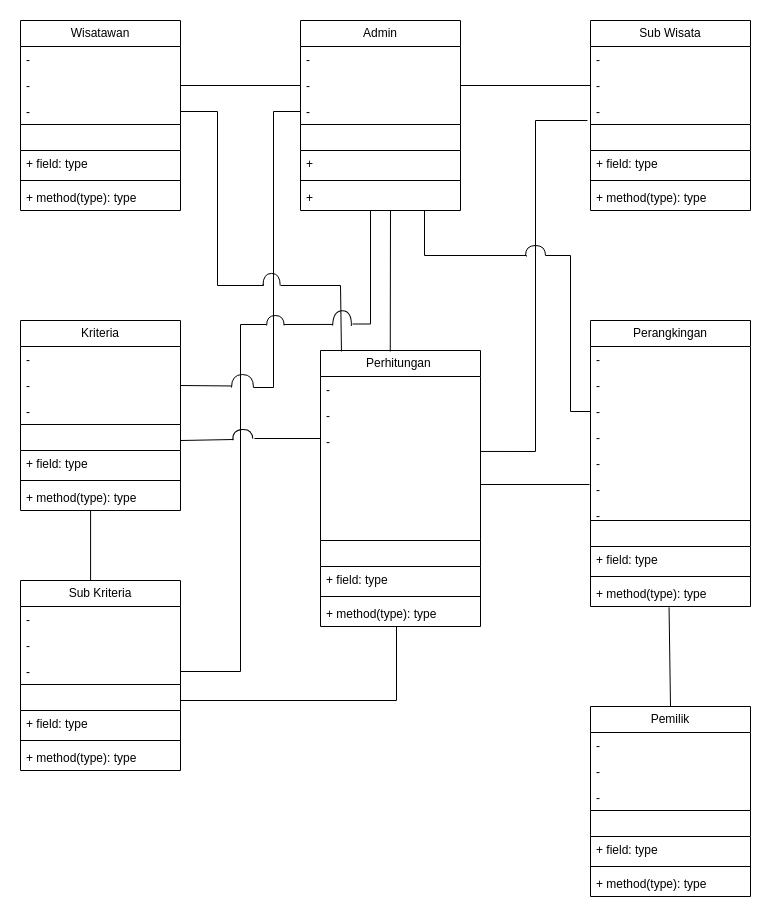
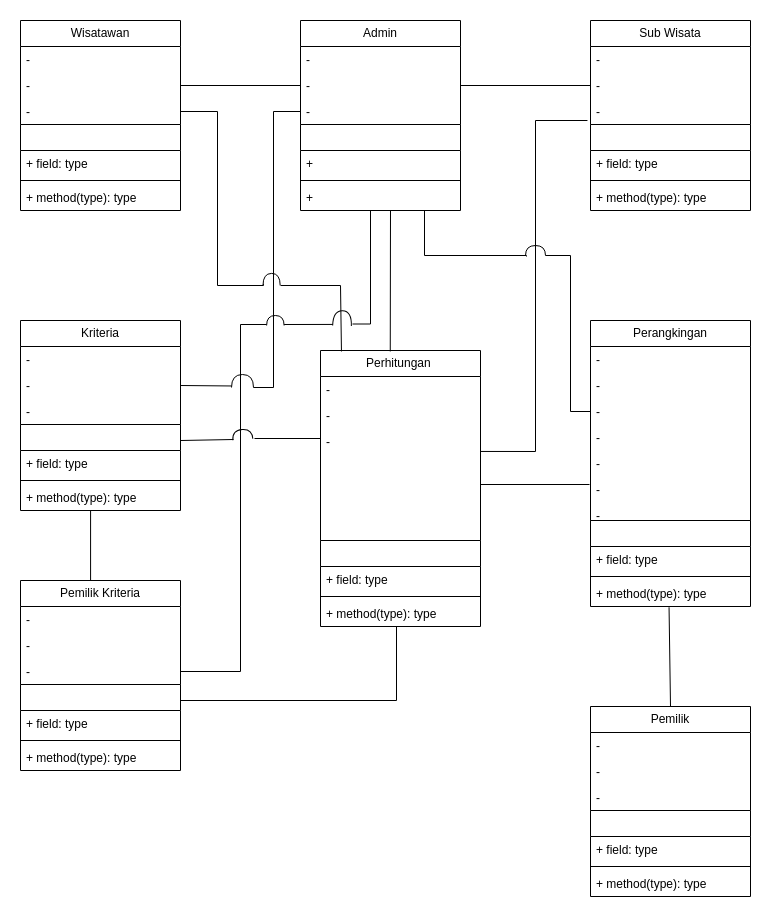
- <mxCell id="57" value="Sub Kriteria" style="swimlane;fontStyle=0;childLayout=stackLayout;horizontal=1;startSize=26;fillColor=none;horizontalStack=0;resizeParent=1;resizeParentMax=0;resizeLast=0;collapsible=1;marginBottom=0;whiteSpace=wrap;html=1;" parent="1" vertex="1"><mxGeometry x="20" y="580" width="160" height="104" as="geometry" /></mxCell>
+ <mxCell id="57" value="Pemilik Kriteria" style="swimlane;fontStyle=0;childLayout=stackLayout;horizontal=1;startSize=26;fillColor=none;horizontalStack=0;resizeParent=1;resizeParentMax=0;resizeLast=0;collapsible=1;marginBottom=0;whiteSpace=wrap;html=1;" parent="1" vertex="1"><mxGeometry x="20" y="580" width="160" height="104" as="geometry" /></mxCell>
